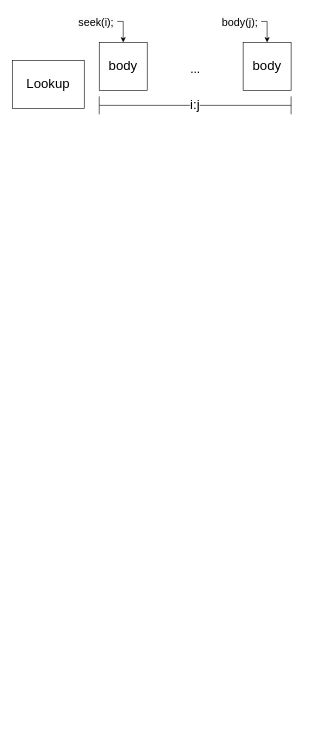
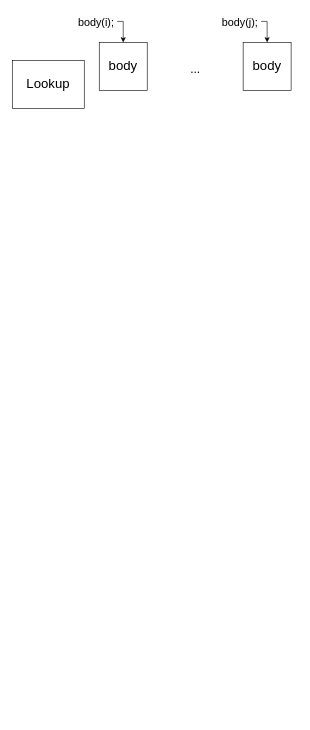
- <mxCell id="8" value="&lt;span style=&quot;color: rgb(0, 0, 0); font-family: Helvetica; font-size: 18px; font-style: normal; font-variant-ligatures: normal; font-variant-caps: normal; font-weight: 400; letter-spacing: normal; orphans: 2; text-indent: 0px; text-transform: none; widows: 2; word-spacing: 0px; -webkit-text-stroke-width: 0px; white-space: normal; background-color: rgb(251, 251, 251); text-decoration-thickness: initial; text-decoration-style: initial; text-decoration-color: initial; float: none; display: inline !important;&quot;&gt;seek(i);&lt;/span&gt;" style="text;whiteSpace=wrap;html=1;fontSize=18;align=center;" parent="1" vertex="1"><mxGeometry x="125" y="20" width="70" height="30" as="geometry" /></mxCell>
+ <mxCell id="8" value="&lt;span style=&quot;color: rgb(0, 0, 0); font-family: Helvetica; font-size: 18px; font-style: normal; font-variant-ligatures: normal; font-variant-caps: normal; font-weight: 400; letter-spacing: normal; orphans: 2; text-indent: 0px; text-transform: none; widows: 2; word-spacing: 0px; -webkit-text-stroke-width: 0px; white-space: normal; background-color: rgb(251, 251, 251); text-decoration-thickness: initial; text-decoration-style: initial; text-decoration-color: initial; float: none; display: inline !important;&quot;&gt;body(i);&lt;/span&gt;" style="text;whiteSpace=wrap;html=1;fontSize=18;align=center;" parent="1" vertex="1"><mxGeometry x="125" y="20" width="70" height="30" as="geometry" /></mxCell>
- <mxCell id="4" value="i:j" style="shape=crossbar;whiteSpace=wrap;html=1;rounded=1;fontSize=22;labelBackgroundColor=default;" parent="1" vertex="1"><mxGeometry x="165" y="160" width="320" height="30" as="geometry" /></mxCell>
